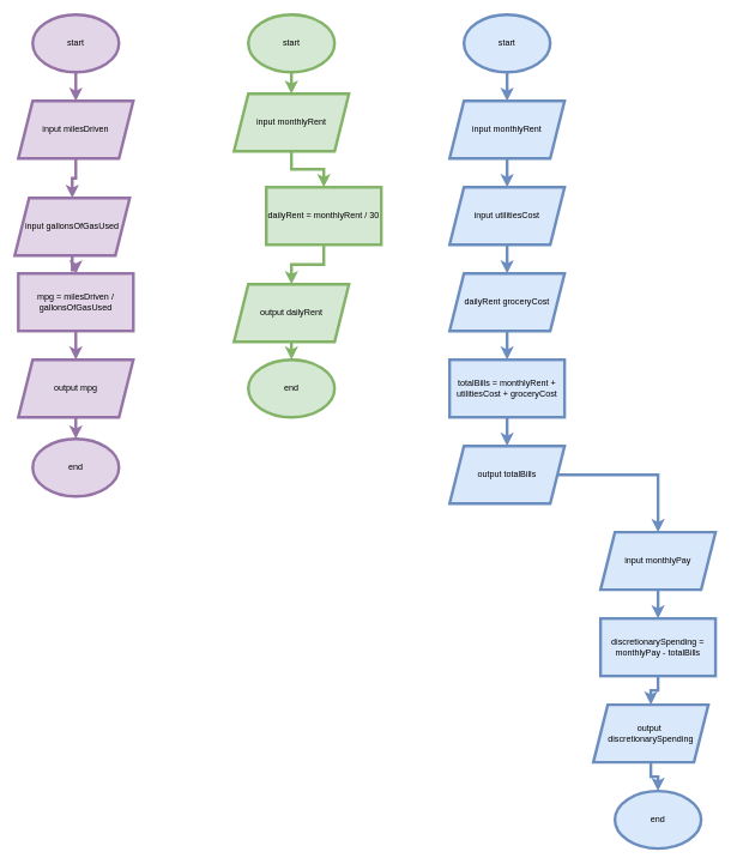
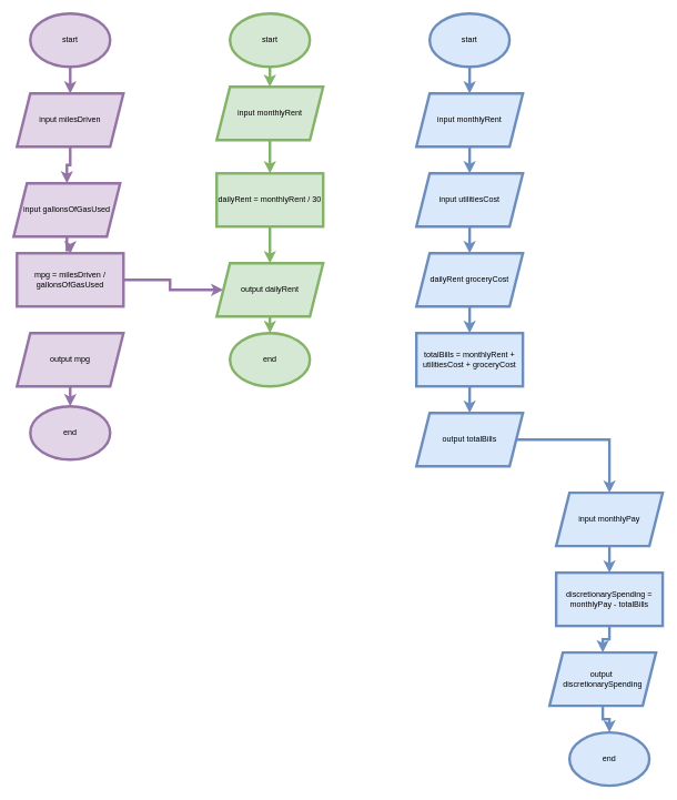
- <mxCell id="16" value="dailyRent = monthlyRent / 30" style="rounded=0;whiteSpace=wrap;html=1;fillColor=#d5e8d4;strokeColor=#82b366;strokeWidth=4;" vertex="1" parent="1"><mxGeometry x="370" y="260" width="160" height="80" as="geometry" /></mxCell>
+ <mxCell id="16" value="dailyRent = monthlyRent / 30" style="rounded=0;whiteSpace=wrap;html=1;fillColor=#d5e8d4;strokeColor=#82b366;strokeWidth=4;" vertex="1" parent="1"><mxGeometry x="325" y="260" width="160" height="80" as="geometry" /></mxCell>
- <mxCell id="10" value="" style="edgeStyle=orthogonalEdgeStyle;rounded=0;orthogonalLoop=1;jettySize=auto;html=1;strokeColor=#9673a6;strokeWidth=4;fillColor=#e1d5e7;" edge="1" parent="1" source="7" target="9"><mxGeometry relative="1" as="geometry" /></mxCell>
+ <mxCell id="10" value="" style="edgeStyle=orthogonalEdgeStyle;rounded=0;orthogonalLoop=1;jettySize=auto;html=1;strokeColor=#9673a6;strokeWidth=4;fillColor=#e1d5e7;" edge="1" parent="1" source="7" target="18"><mxGeometry relative="1" as="geometry" /></mxCell>
